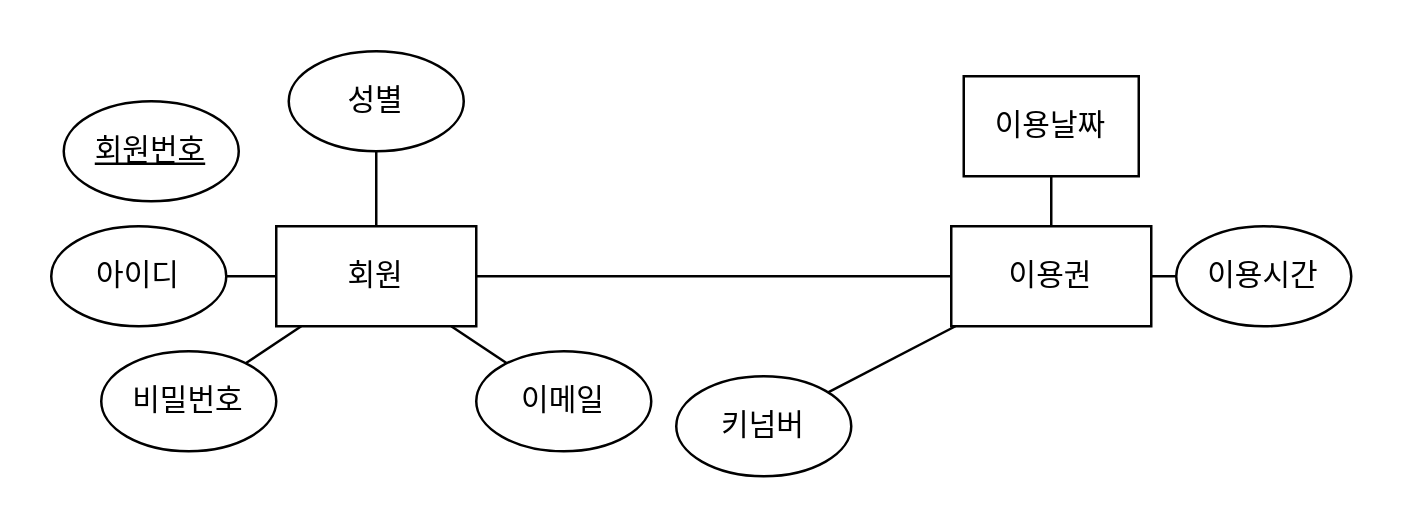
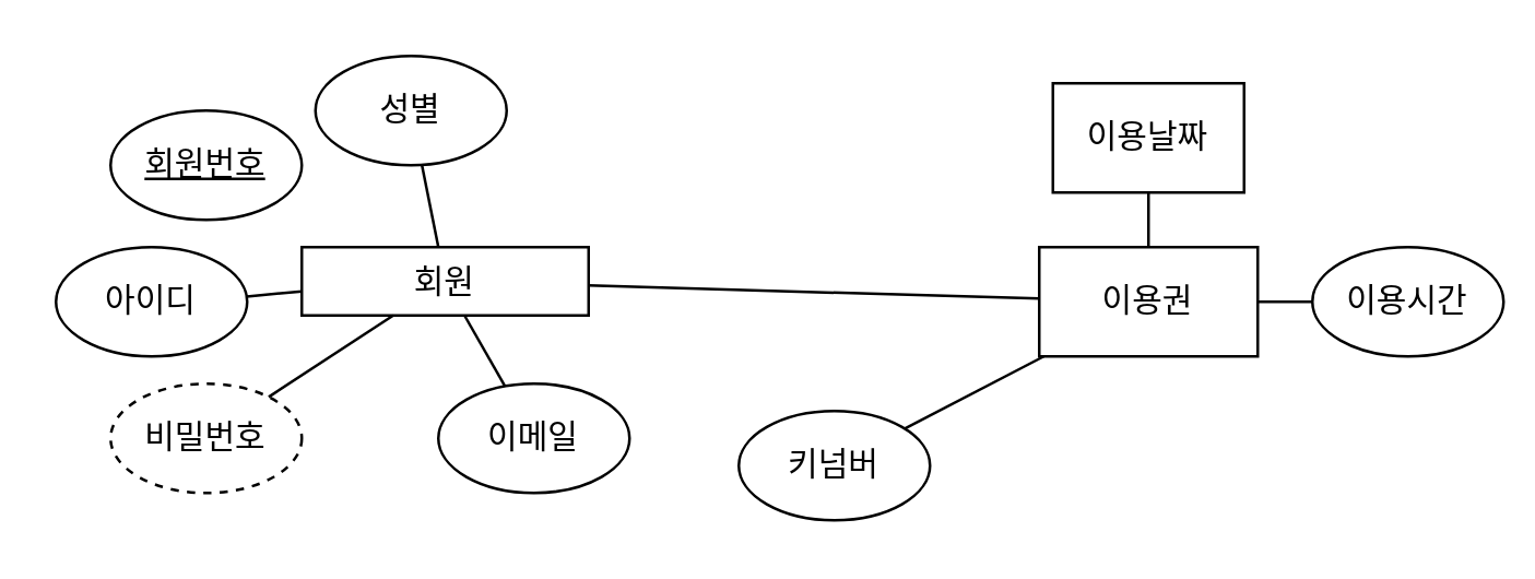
- <mxCell id="3" value="회원번호" style="ellipse;whiteSpace=wrap;html=1;fontStyle=4" vertex="1" parent="1"><mxGeometry x="25" y="40" width="70" height="40" as="geometry" /></mxCell>
+ <mxCell id="3" value="회원번호" style="ellipse;whiteSpace=wrap;html=1;fontStyle=4" vertex="1" parent="1"><mxGeometry x="40" y="40" width="70" height="40" as="geometry" /></mxCell>
- <mxCell id="2" value="회원" style="rounded=0;whiteSpace=wrap;html=1;" vertex="1" parent="1"><mxGeometry x="110" y="90" width="80" height="40" as="geometry" /></mxCell>
+ <mxCell id="2" value="회원" style="rounded=0;whiteSpace=wrap;html=1;" vertex="1" parent="1"><mxGeometry x="110" y="90" width="105" height="25" as="geometry" /></mxCell>
- <mxCell id="13" value="이용시간" style="ellipse;whiteSpace=wrap;html=1;fontStyle=0" vertex="1" parent="1"><mxGeometry x="470" y="90" width="70" height="40" as="geometry" /></mxCell>
+ <mxCell id="13" value="이용시간" style="ellipse;whiteSpace=wrap;html=1;fontStyle=0" vertex="1" parent="1"><mxGeometry x="480" y="90" width="70" height="40" as="geometry" /></mxCell>
- <mxCell id="5" value="비밀번호" style="ellipse;whiteSpace=wrap;html=1;fontStyle=0" vertex="1" parent="1"><mxGeometry x="40" y="140" width="70" height="40" as="geometry" /></mxCell>
+ <mxCell id="5" value="비밀번호" style="ellipse;whiteSpace=wrap;html=1;fontStyle=0;dashed=1;" vertex="1" parent="1"><mxGeometry x="40" y="140" width="70" height="40" as="geometry" /></mxCell>
- <mxCell id="6" value="이메일" style="ellipse;whiteSpace=wrap;html=1;fontStyle=0" vertex="1" parent="1"><mxGeometry x="190" y="140" width="70" height="40" as="geometry" /></mxCell>
+ <mxCell id="6" value="이메일" style="ellipse;whiteSpace=wrap;html=1;fontStyle=0" vertex="1" parent="1"><mxGeometry x="160" y="140" width="70" height="40" as="geometry" /></mxCell>
